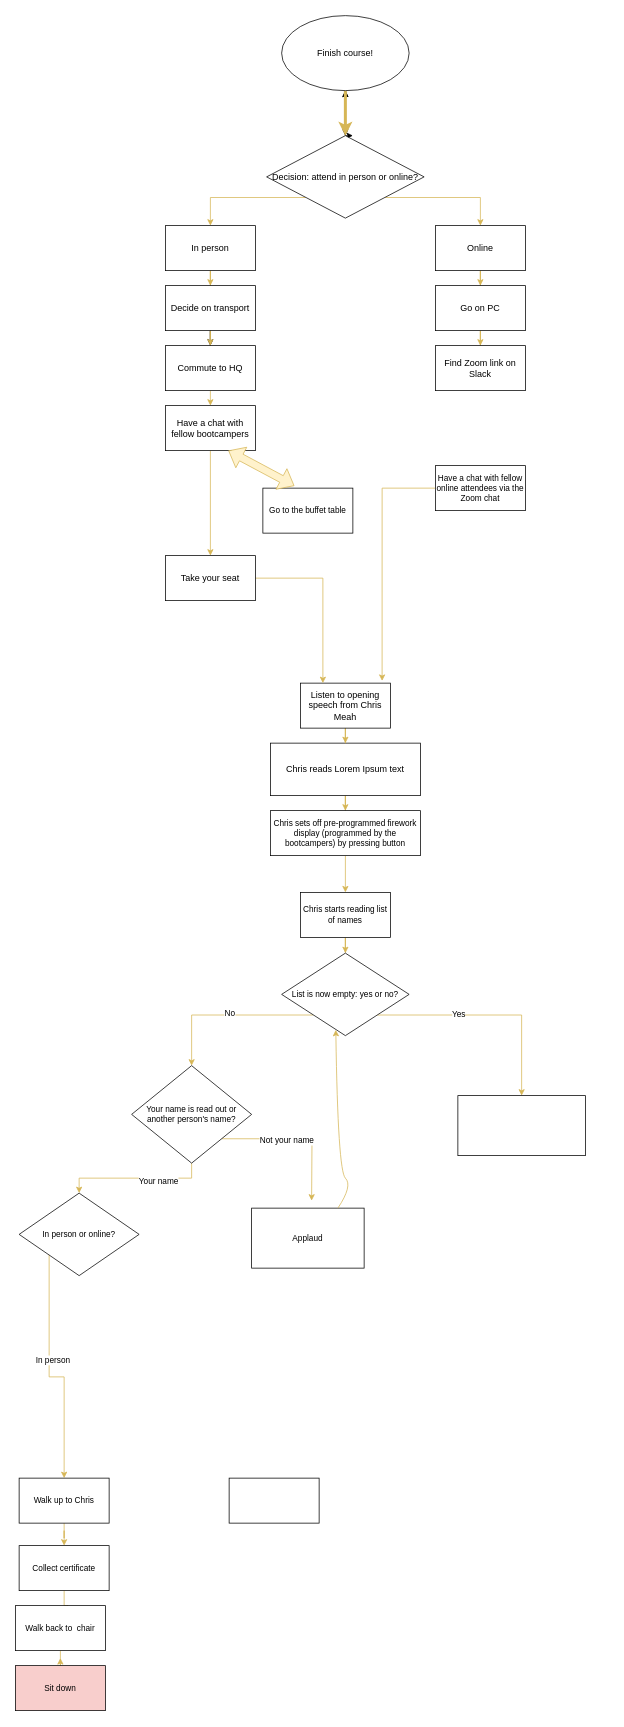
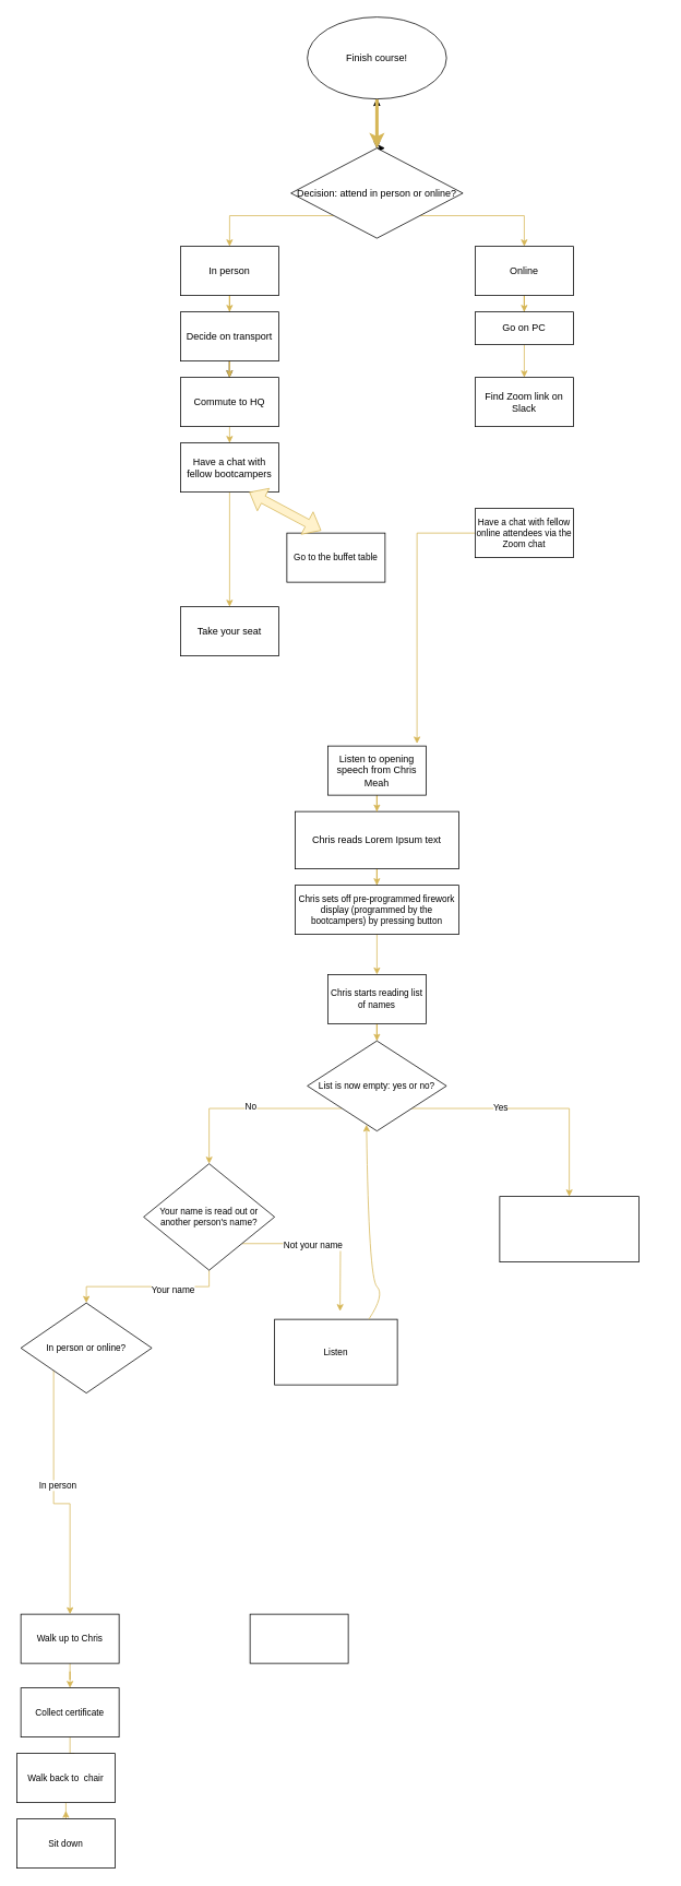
- <mxCell id="29" value="Go on PC" style="rounded=0;whiteSpace=wrap;html=1;" vertex="1" parent="1"><mxGeometry x="580" y="380" width="120" height="60" as="geometry" /></mxCell>
+ <mxCell id="29" value="Go on PC" style="rounded=0;whiteSpace=wrap;html=1;" vertex="1" parent="1"><mxGeometry x="580" y="380" width="120" height="40" as="geometry" /></mxCell>
- <mxCell id="26" style="edgeStyle=orthogonalEdgeStyle;rounded=0;orthogonalLoop=1;jettySize=auto;html=1;entryX=0.25;entryY=0;entryDx=0;entryDy=0;fillColor=#fff2cc;strokeColor=#d6b656;" edge="1" parent="1" source="27" target="25"><mxGeometry relative="1" as="geometry" /></mxCell>
- <mxCell id="50" value="Applaud" style="rounded=0;whiteSpace=wrap;html=1;fontFamily=Helvetica;fontSize=11;fontColor=default;" vertex="1" parent="1"><mxGeometry x="335" y="1610" width="150" height="80" as="geometry" /></mxCell>
+ <mxCell id="50" value="Listen" style="rounded=0;whiteSpace=wrap;html=1;fontFamily=Helvetica;fontSize=11;fontColor=default;" vertex="1" parent="1"><mxGeometry x="335" y="1610" width="150" height="80" as="geometry" /></mxCell>
- <mxCell id="63" value="Sit down" style="rounded=0;whiteSpace=wrap;html=1;fontFamily=Helvetica;fontSize=11;fontColor=default;fillColor=#f8cecc;" vertex="1" parent="1"><mxGeometry x="20" y="2220" width="120" height="60" as="geometry" /></mxCell>
+ <mxCell id="63" value="Sit down" style="rounded=0;whiteSpace=wrap;html=1;fontFamily=Helvetica;fontSize=11;fontColor=default;" vertex="1" parent="1"><mxGeometry x="20" y="2220" width="120" height="60" as="geometry" /></mxCell>
